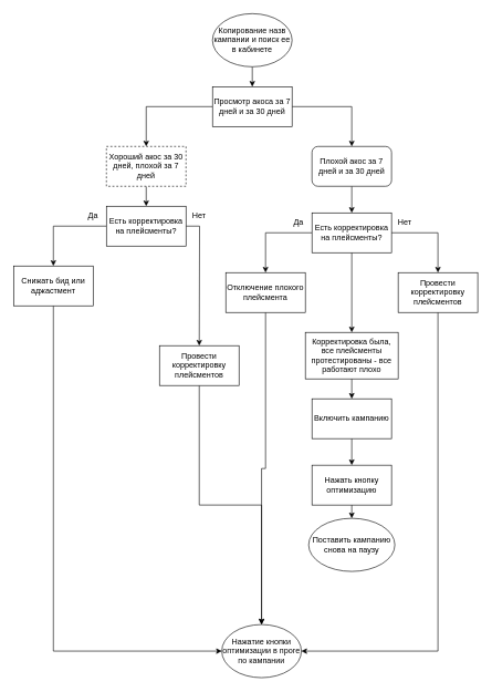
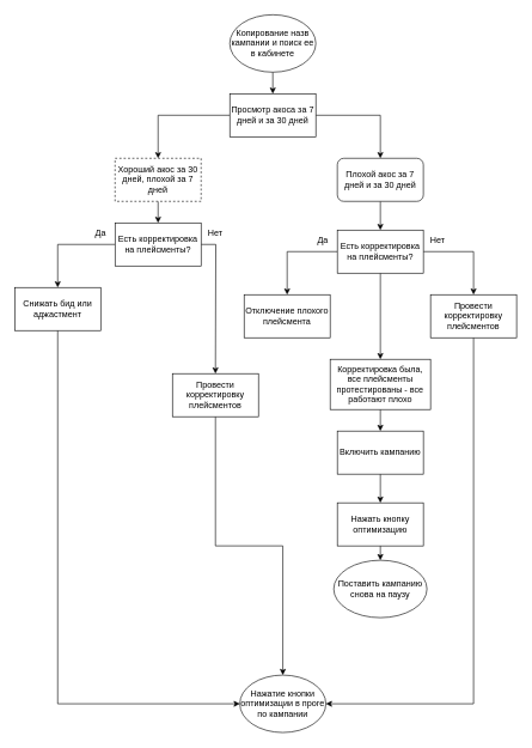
- <mxCell id="16" style="edgeStyle=orthogonalEdgeStyle;rounded=0;orthogonalLoop=1;jettySize=auto;html=1;exitX=0.5;exitY=1;exitDx=0;exitDy=0;entryX=0.5;entryY=0;entryDx=0;entryDy=0;" edge="1" parent="1" source="17" target="4"><mxGeometry relative="1" as="geometry" /></mxCell>
